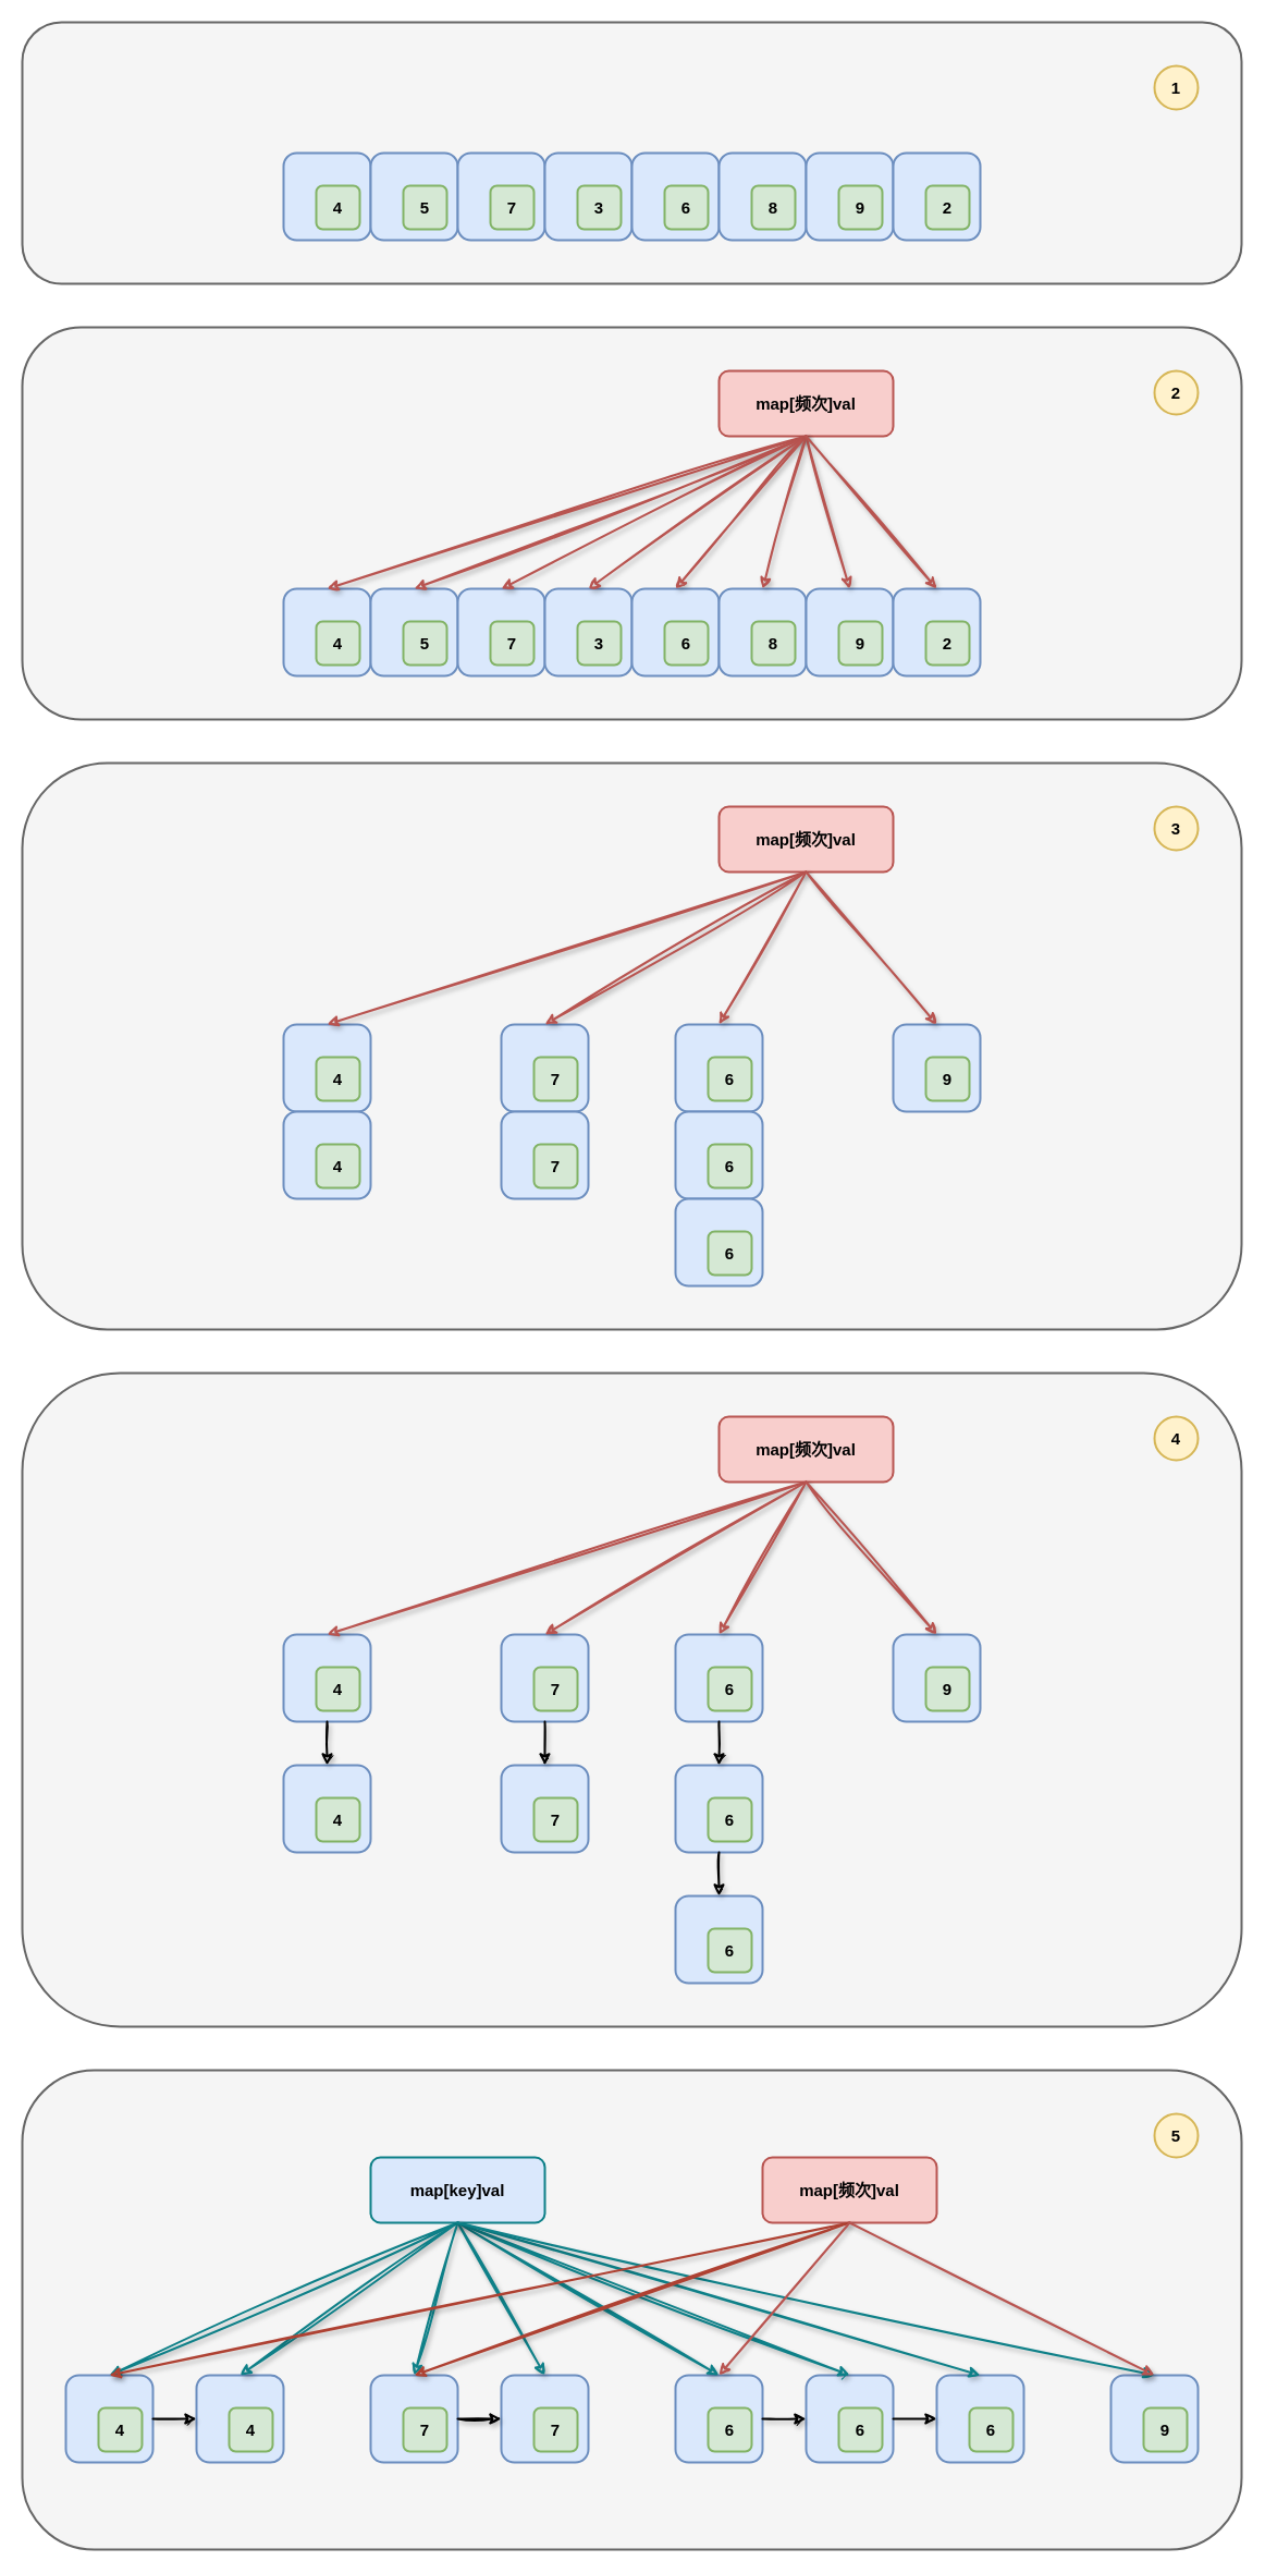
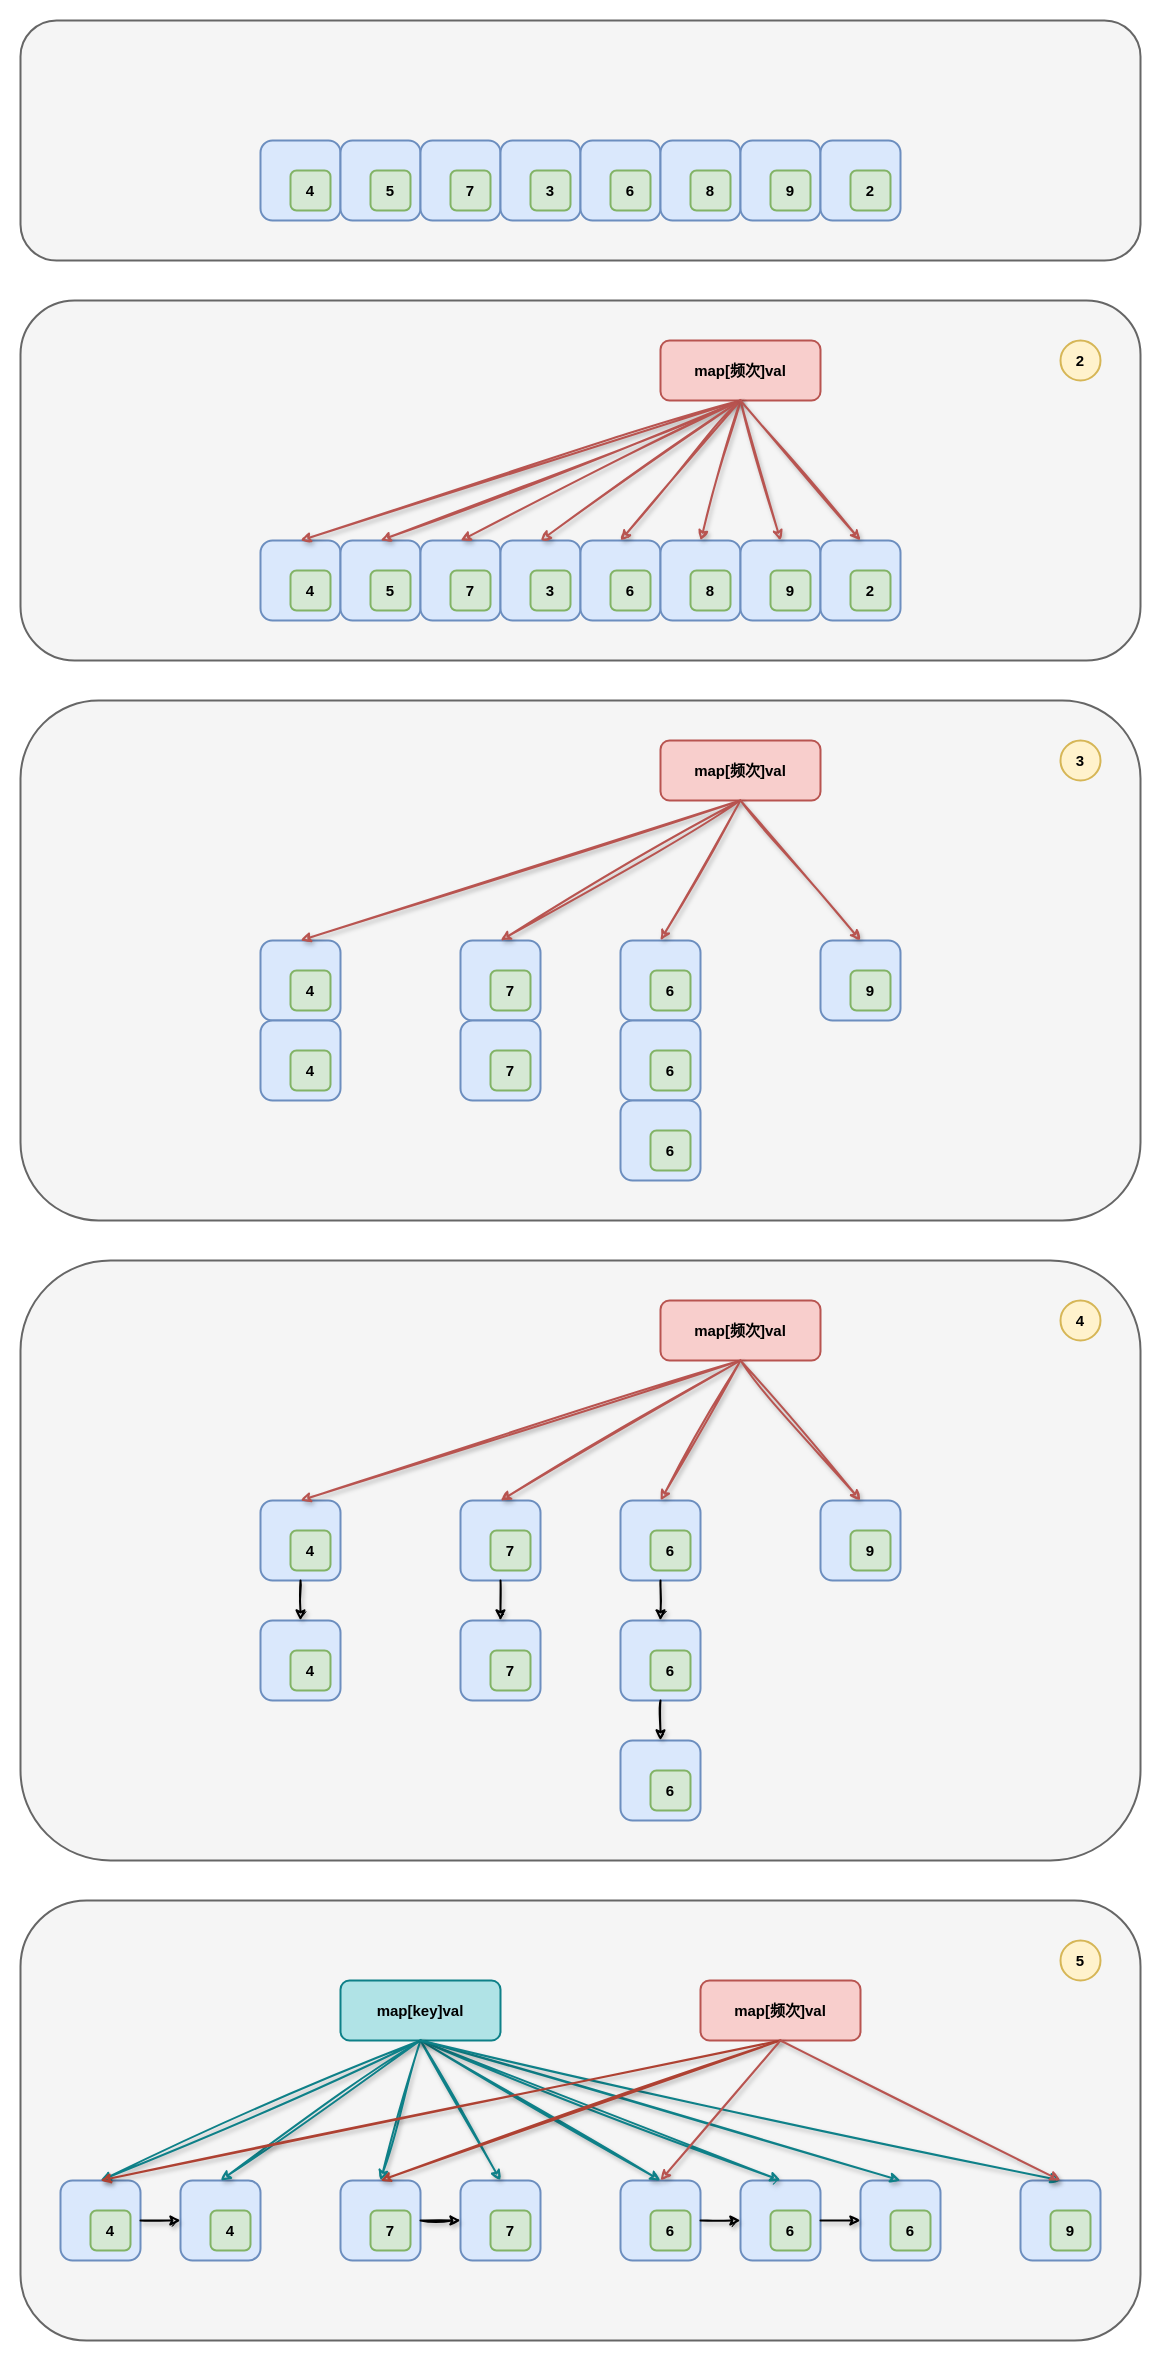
- <mxCell id="128" value="1" style="ellipse;whiteSpace=wrap;html=1;strokeWidth=2;fillWeight=2;hachureGap=8;fillColor=#fff2cc;fillStyle=auto;fontSize=15;strokeColor=#d6b656;fontStyle=1" vertex="1" parent="1"><mxGeometry x="1060" y="60" width="40" height="40" as="geometry" /></mxCell>
- <mxCell id="110" value="map[key]val" style="rounded=1;whiteSpace=wrap;html=1;strokeWidth=2;fillWeight=4;hachureGap=8;hachureAngle=45;fillColor=#dae8fc;strokeColor=#0e8088;fontSize=15;fontStyle=1;" vertex="1" parent="1"><mxGeometry x="340" y="1980" width="160" height="60" as="geometry" /></mxCell>
+ <mxCell id="110" value="map[key]val" style="rounded=1;whiteSpace=wrap;html=1;strokeWidth=2;fillWeight=4;hachureGap=8;hachureAngle=45;fillColor=#b0e3e6;strokeColor=#0e8088;fontSize=15;fontStyle=1" vertex="1" parent="1"><mxGeometry x="340" y="1980" width="160" height="60" as="geometry" /></mxCell>
